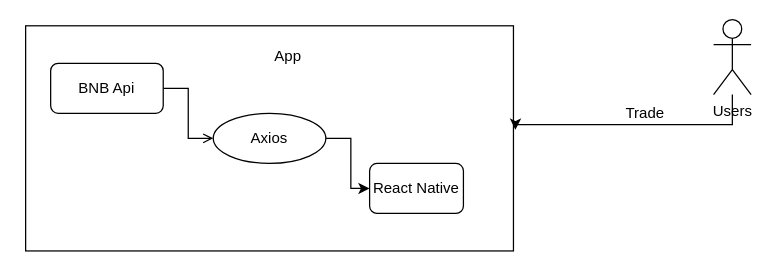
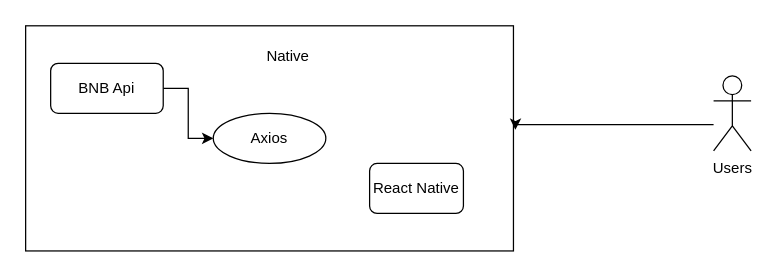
- <mxCell id="10" value="App" style="text;html=1;strokeColor=none;fillColor=none;align=center;verticalAlign=middle;whiteSpace=wrap;rounded=0;" parent="1" vertex="1"><mxGeometry x="200" y="30" width="60" height="30" as="geometry" /></mxCell>
+ <mxCell id="10" value="Native" style="text;html=1;strokeColor=none;fillColor=none;align=center;verticalAlign=middle;whiteSpace=wrap;rounded=0;" parent="1" vertex="1"><mxGeometry x="200" y="30" width="60" height="30" as="geometry" /></mxCell>
- <mxCell id="4" value="Users&lt;br&gt;" style="shape=umlActor;verticalLabelPosition=bottom;verticalAlign=top;html=1;outlineConnect=0;" parent="1" vertex="1"><mxGeometry x="570" y="15" width="30" height="60" as="geometry" /></mxCell>
+ <mxCell id="4" value="Users&lt;br&gt;" style="shape=umlActor;verticalLabelPosition=bottom;verticalAlign=top;html=1;outlineConnect=0;" parent="1" vertex="1"><mxGeometry x="570" y="60" width="30" height="60" as="geometry" /></mxCell>
- <mxCell id="11" value="Trade" style="text;html=1;align=center;verticalAlign=middle;resizable=0;points=[];autosize=1;strokeColor=none;fillColor=none;" parent="1" vertex="1"><mxGeometry x="490" y="75" width="50" height="30" as="geometry" /></mxCell>
- <mxCell id="5" style="edgeStyle=orthogonalEdgeStyle;rounded=0;orthogonalLoop=1;jettySize=auto;html=1;endArrow=open;" parent="1" source="6" target="9" edge="1"><mxGeometry relative="1" as="geometry" /></mxCell>
+ <mxCell id="5" style="edgeStyle=orthogonalEdgeStyle;rounded=0;orthogonalLoop=1;jettySize=auto;html=1;" parent="1" source="6" target="9" edge="1"><mxGeometry relative="1" as="geometry" /></mxCell>
- <mxCell id="8" style="edgeStyle=orthogonalEdgeStyle;rounded=0;orthogonalLoop=1;jettySize=auto;html=1;" parent="1" source="9" target="7" edge="1"><mxGeometry relative="1" as="geometry" /></mxCell>
